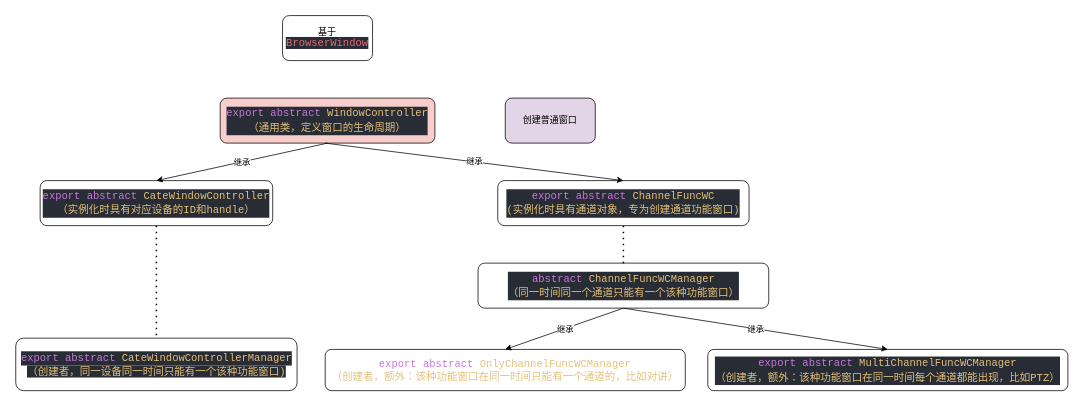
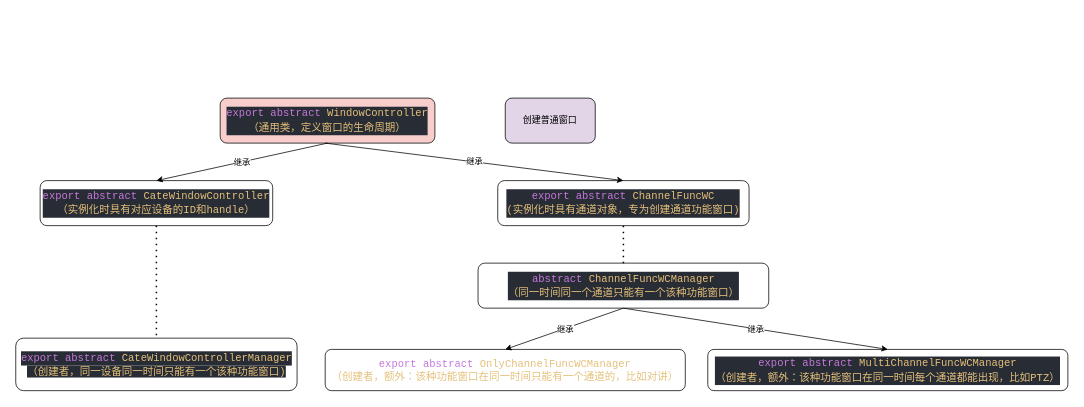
- <mxCell id="2" value="基于&lt;span style=&quot;color: rgb(224, 108, 117); background-color: rgb(40, 44, 52); font-family: Consolas, &amp;quot;Courier New&amp;quot;, monospace; font-size: 14px;&quot;&gt;BrowserWindow&lt;/span&gt;" style="rounded=1;whiteSpace=wrap;html=1;" parent="1" vertex="1"><mxGeometry x="376.13" y="20" width="120" height="60" as="geometry" /></mxCell>
